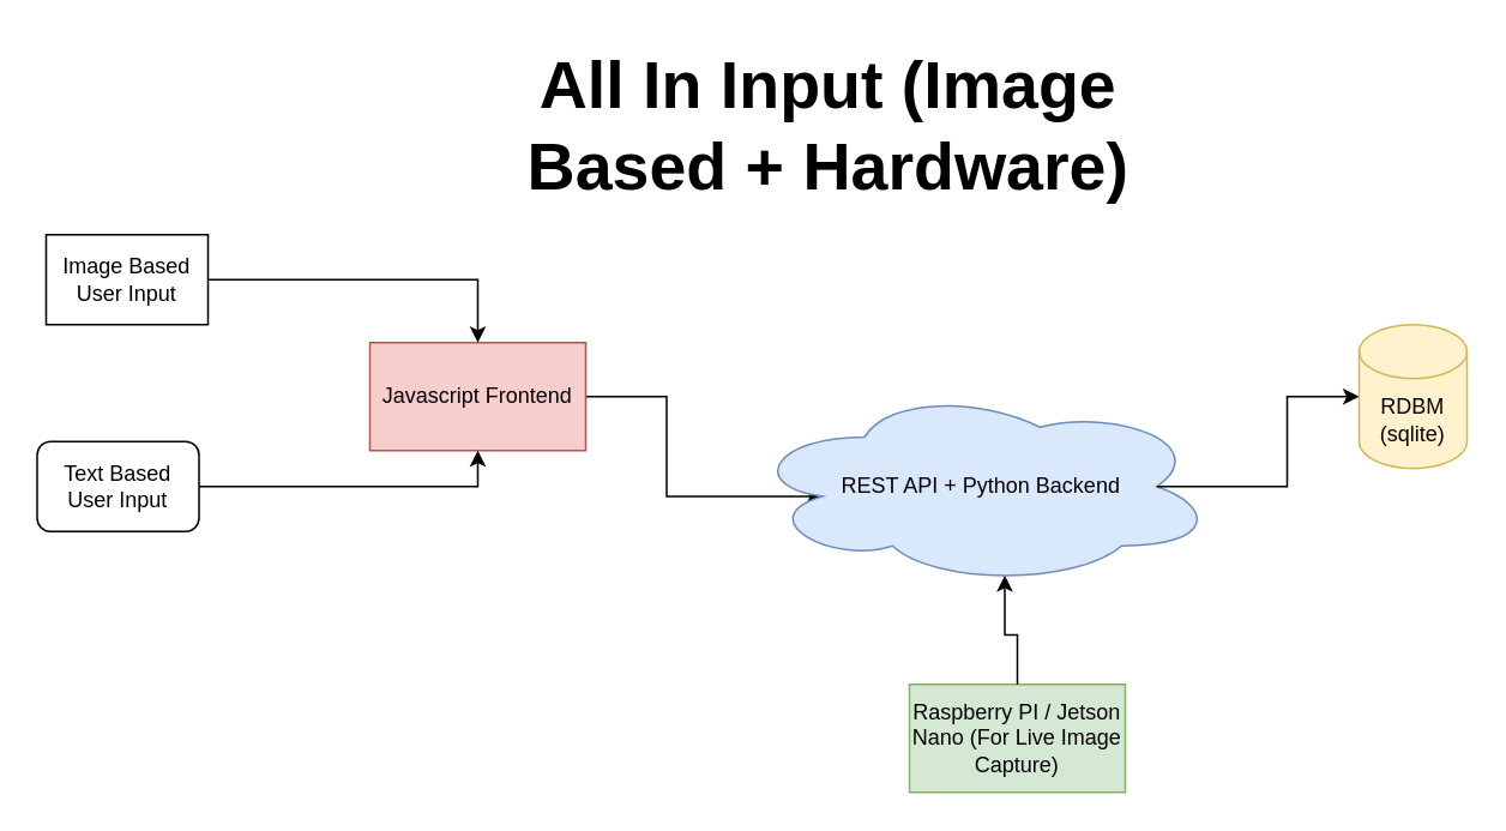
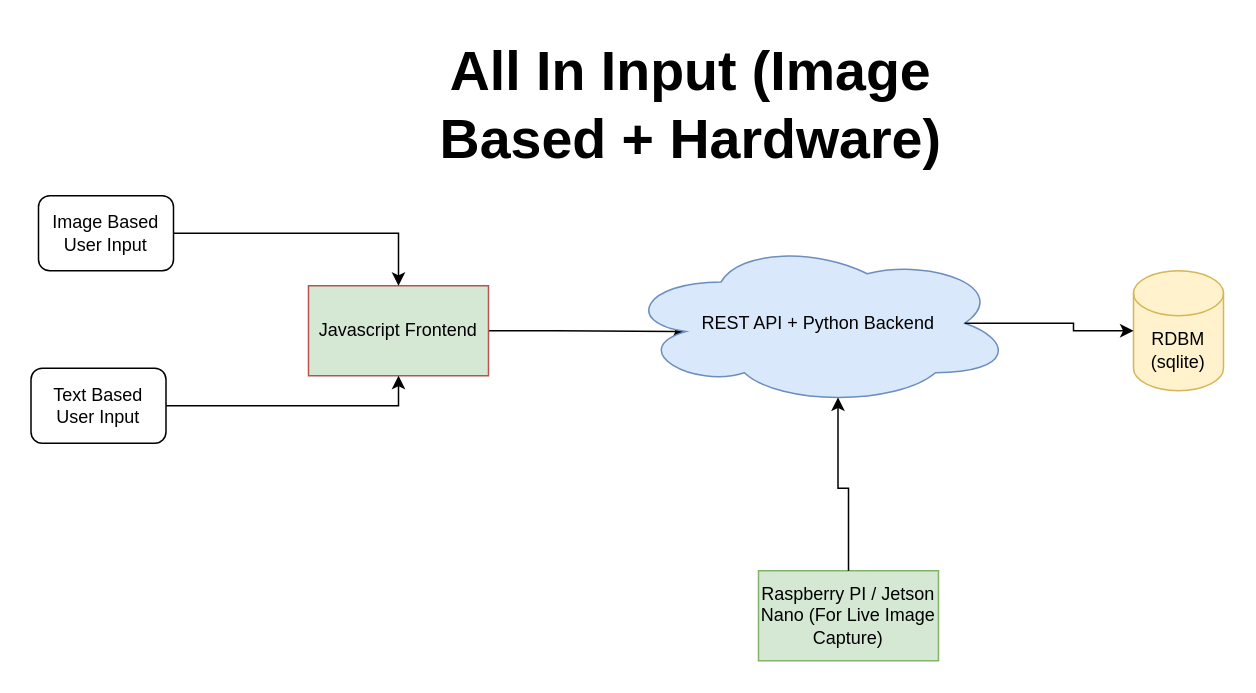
- <mxCell id="11" value="Image Based User Input" style="whiteSpace=wrap;html=1;rounded=0;" vertex="1" parent="1"><mxGeometry x="25" y="130" width="90" height="50" as="geometry" /></mxCell>
+ <mxCell id="11" value="Image Based User Input" style="rounded=1;whiteSpace=wrap;html=1;" vertex="1" parent="1"><mxGeometry x="25" y="130" width="90" height="50" as="geometry" /></mxCell>
- <mxCell id="3" value="Javascript Frontend" style="rounded=0;whiteSpace=wrap;html=1;fillColor=#f8cecc;strokeColor=#b85450;" vertex="1" parent="1"><mxGeometry x="205" y="190" width="120" height="60" as="geometry" /></mxCell>
+ <mxCell id="3" value="Javascript Frontend" style="rounded=0;whiteSpace=wrap;html=1;fillColor=#d5e8d4;strokeColor=#b85450;" vertex="1" parent="1"><mxGeometry x="205" y="190" width="120" height="60" as="geometry" /></mxCell>
- <mxCell id="6" value="REST API + Python Backend" style="ellipse;shape=cloud;whiteSpace=wrap;html=1;fillColor=#dae8fc;strokeColor=#6c8ebf;" vertex="1" parent="1"><mxGeometry x="415" y="215" width="260" height="110" as="geometry" /></mxCell>
+ <mxCell id="6" value="REST API + Python Backend" style="ellipse;shape=cloud;whiteSpace=wrap;html=1;fillColor=#dae8fc;strokeColor=#6c8ebf;" vertex="1" parent="1"><mxGeometry x="415" y="160" width="260" height="110" as="geometry" /></mxCell>
